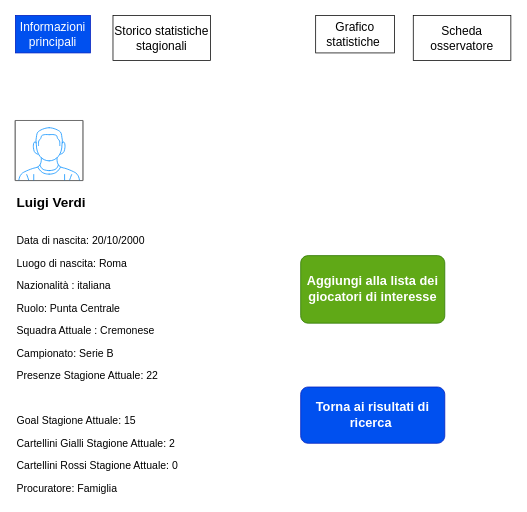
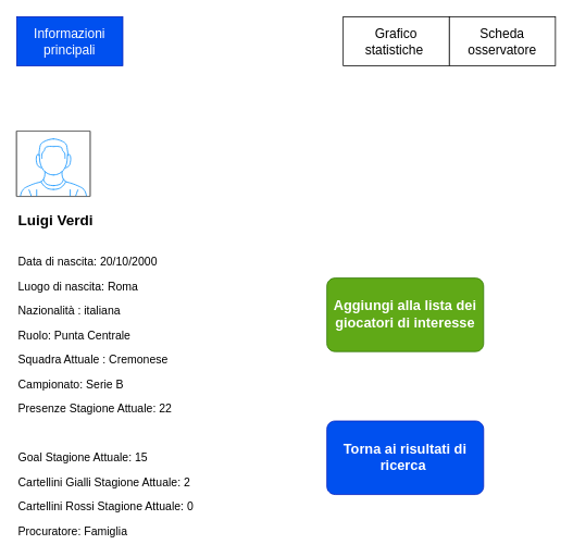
- <mxCell id="15" value="&lt;font size=&quot;3&quot;&gt;Informazioni principali&lt;/font&gt;" style="rounded=0;whiteSpace=wrap;html=1;fillColor=#0050ef;strokeColor=#001DBC;fontColor=#ffffff;align=center;" vertex="1" parent="1"><mxGeometry x="20" y="20" width="100" height="50" as="geometry" /></mxCell>
+ <mxCell id="15" value="&lt;font size=&quot;3&quot;&gt;Informazioni principali&lt;/font&gt;" style="rounded=0;whiteSpace=wrap;html=1;fillColor=#0050ef;strokeColor=#001DBC;fontColor=#ffffff;align=center;" vertex="1" parent="1"><mxGeometry x="20" y="20" width="130" height="60" as="geometry" /></mxCell>
- <mxCell id="17" value="&lt;font size=&quot;3&quot;&gt;Grafico statistiche&amp;nbsp;&lt;/font&gt;" style="rounded=0;whiteSpace=wrap;html=1;align=center;" vertex="1" parent="1"><mxGeometry x="420" y="20" width="105" height="50" as="geometry" /></mxCell>
+ <mxCell id="17" value="&lt;font size=&quot;3&quot;&gt;Grafico statistiche&amp;nbsp;&lt;/font&gt;" style="rounded=0;whiteSpace=wrap;html=1;align=center;" vertex="1" parent="1"><mxGeometry x="420" y="20" width="130" height="60" as="geometry" /></mxCell>
- <mxCell id="16" value="&lt;font size=&quot;3&quot;&gt;Storico statistiche stagionali&lt;/font&gt;" style="rounded=0;whiteSpace=wrap;html=1;align=center;" vertex="1" parent="1"><mxGeometry x="150" y="20" width="130" height="60" as="geometry" /></mxCell>
- <mxCell id="19" value="Torna ai risultati di ricerca&amp;nbsp;" style="strokeWidth=1;shadow=0;dashed=0;align=center;html=1;shape=mxgraph.mockup.buttons.button;strokeColor=#001DBC;mainText=;buttonStyle=round;fontSize=17;fontStyle=1;fillColor=#0050ef;whiteSpace=wrap;fontColor=#ffffff;" vertex="1" parent="1"><mxGeometry x="400" y="515" width="192" height="75" as="geometry" /></mxCell>
+ <mxCell id="19" value="Torna ai risultati di ricerca&amp;nbsp;" style="strokeWidth=1;shadow=0;dashed=0;align=center;html=1;shape=mxgraph.mockup.buttons.button;strokeColor=#001DBC;mainText=;buttonStyle=round;fontSize=17;fontStyle=1;fillColor=#0050ef;whiteSpace=wrap;fontColor=#ffffff;" vertex="1" parent="1"><mxGeometry x="400" y="515" width="192" height="90" as="geometry" /></mxCell>
